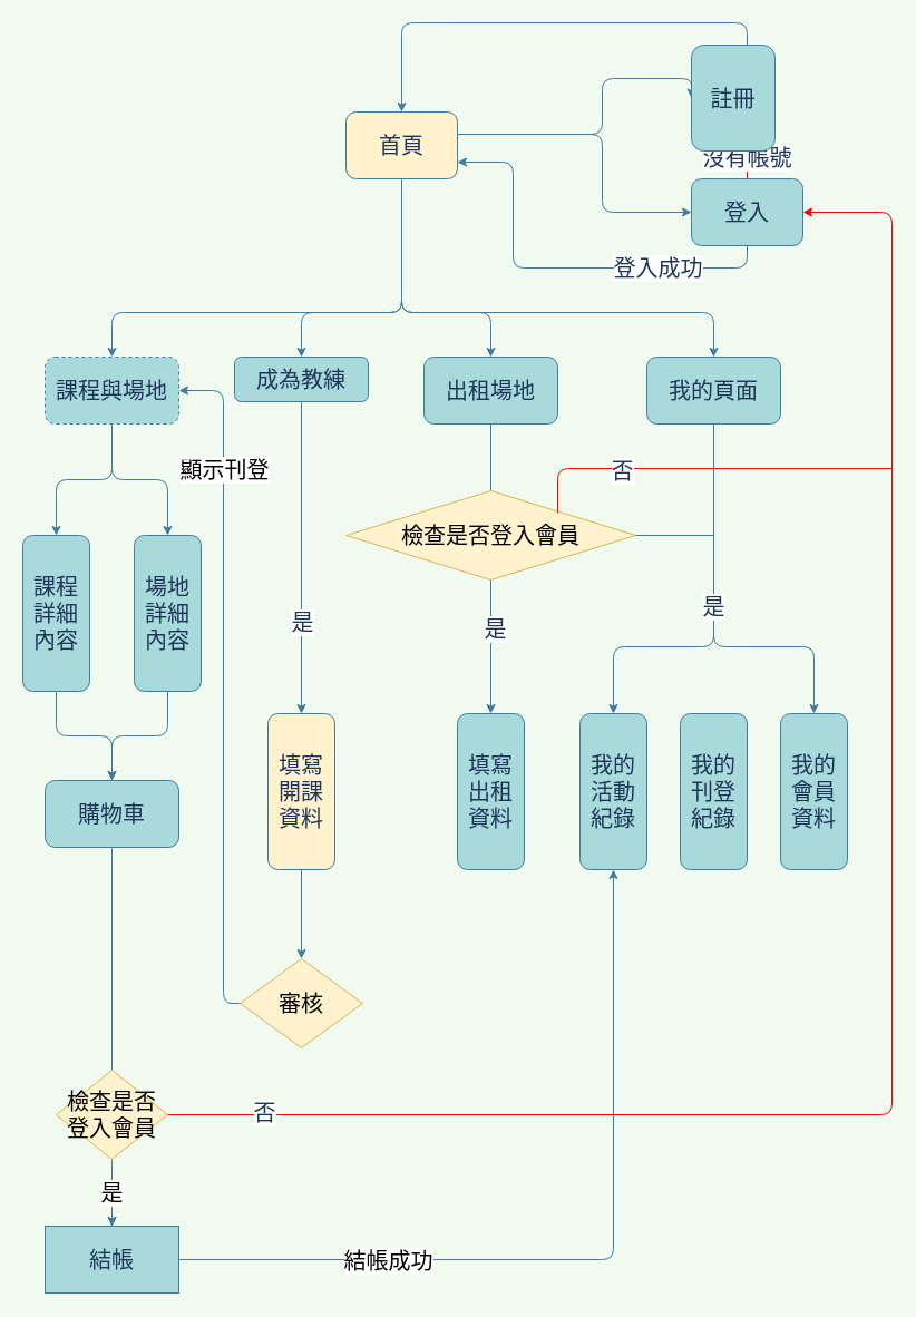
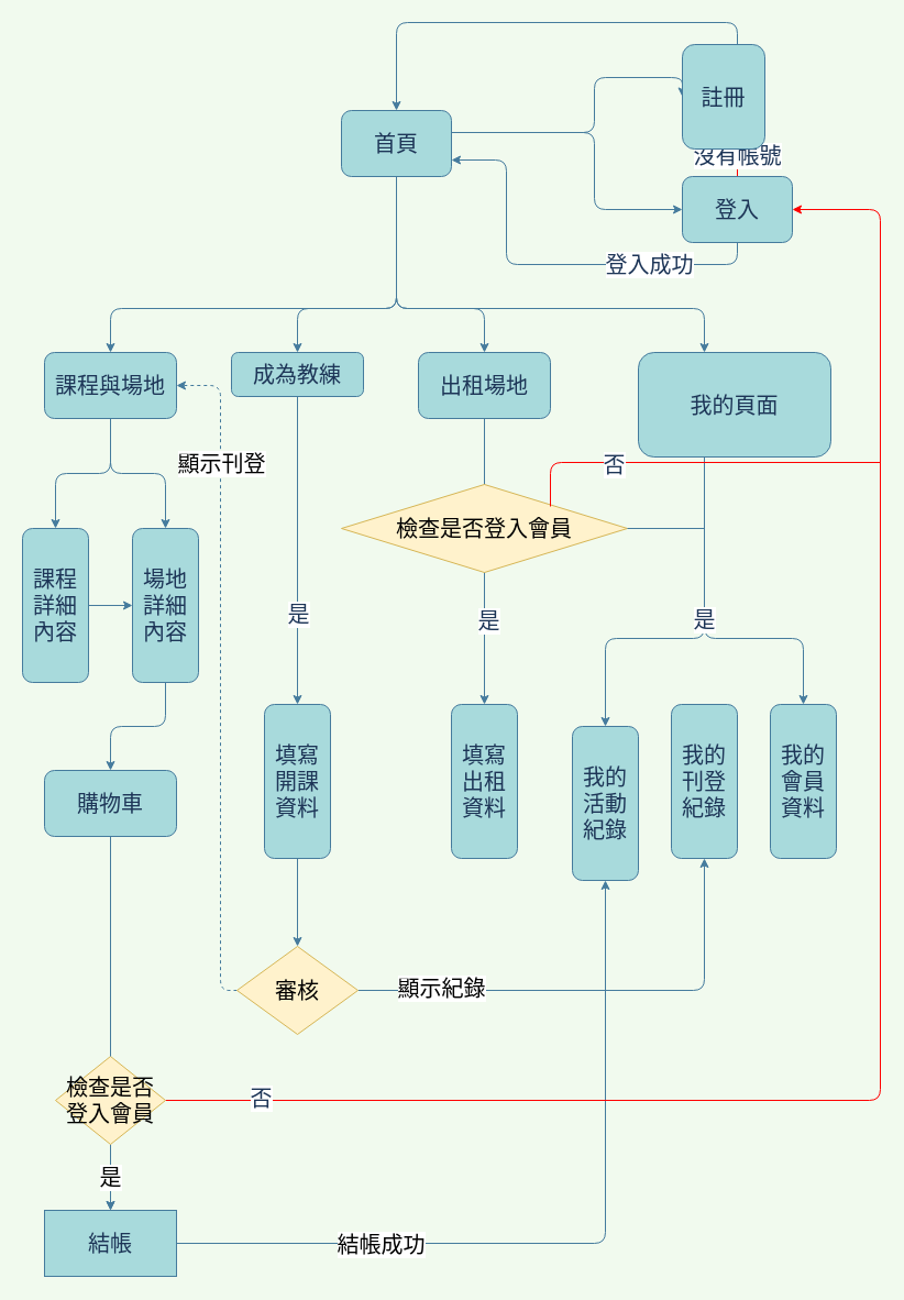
- <mxCell id="8" value="首頁" style="rounded=1;whiteSpace=wrap;html=1;fontSize=20;fontColor=#1D3557;fillColor=#fff2cc;strokeColor=#457B9D;" vertex="1" parent="1"><mxGeometry x="310" y="100" width="100" height="60" as="geometry" /></mxCell>
+ <mxCell id="8" value="首頁" style="rounded=1;whiteSpace=wrap;html=1;fontSize=20;fontColor=#1D3557;fillColor=#A8DADC;strokeColor=#457B9D;" vertex="1" parent="1"><mxGeometry x="310" y="100" width="100" height="60" as="geometry" /></mxCell>
- <mxCell id="16" value="課程與場地" style="rounded=1;whiteSpace=wrap;html=1;fontSize=20;fontColor=#1D3557;fillColor=#A8DADC;strokeColor=#457B9D;dashed=1;" vertex="1" parent="1"><mxGeometry x="40" y="320" width="120" height="60" as="geometry" /></mxCell>
+ <mxCell id="16" value="課程與場地" style="rounded=1;whiteSpace=wrap;html=1;fontSize=20;fontColor=#1D3557;fillColor=#A8DADC;strokeColor=#457B9D;" vertex="1" parent="1"><mxGeometry x="40" y="320" width="120" height="60" as="geometry" /></mxCell>
- <mxCell id="26" value="我的頁面" style="rounded=1;whiteSpace=wrap;html=1;fontSize=20;fontColor=#1D3557;fillColor=#A8DADC;strokeColor=#457B9D;" vertex="1" parent="1"><mxGeometry x="580" y="320" width="120" height="60" as="geometry" /></mxCell>
+ <mxCell id="26" value="我的頁面" style="rounded=1;whiteSpace=wrap;html=1;fontSize=20;fontColor=#1D3557;fillColor=#A8DADC;strokeColor=#457B9D;" vertex="1" parent="1"><mxGeometry x="580" y="320" width="175" height="95" as="geometry" /></mxCell>
- <mxCell id="27" style="edgeStyle=orthogonalEdgeStyle;curved=0;rounded=1;sketch=0;orthogonalLoop=1;jettySize=auto;html=1;entryX=0.5;entryY=0;entryDx=0;entryDy=0;fontSize=20;fontColor=#1D3557;strokeColor=#457B9D;fillColor=#A8DADC;" edge="1" parent="1" source="28" target="39"><mxGeometry relative="1" as="geometry" /></mxCell>
+ <mxCell id="27" style="edgeStyle=orthogonalEdgeStyle;curved=0;rounded=1;sketch=0;orthogonalLoop=1;jettySize=auto;html=1;fontSize=20;fontColor=#1D3557;strokeColor=#457B9D;fillColor=#A8DADC;" edge="1" parent="1" source="28" target="30"><mxGeometry relative="1" as="geometry" /></mxCell>
- <mxCell id="52" style="edgeStyle=orthogonalEdgeStyle;curved=0;rounded=1;sketch=0;orthogonalLoop=1;jettySize=auto;html=1;fontSize=20;fontColor=#000000;strokeColor=#457B9D;fillColor=#A8DADC;entryX=1;entryY=0.5;entryDx=0;entryDy=0;" edge="1" parent="1" source="56" target="16"><mxGeometry relative="1" as="geometry"><mxPoint x="200" y="580" as="targetPoint" /><Array as="points"><mxPoint x="200" y="900" /><mxPoint x="200" y="350" /></Array></mxGeometry></mxCell>
+ <mxCell id="52" style="edgeStyle=orthogonalEdgeStyle;curved=0;rounded=1;sketch=0;orthogonalLoop=1;jettySize=auto;html=1;fontSize=20;fontColor=#000000;strokeColor=#457B9D;fillColor=#A8DADC;entryX=1;entryY=0.5;entryDx=0;entryDy=0;dashed=1;" edge="1" parent="1" source="56" target="16"><mxGeometry relative="1" as="geometry"><mxPoint x="200" y="580" as="targetPoint" /><Array as="points"><mxPoint x="200" y="900" /><mxPoint x="200" y="350" /></Array></mxGeometry></mxCell>
- <mxCell id="32" value="填寫開課資料" style="rounded=1;whiteSpace=wrap;html=1;labelBackgroundColor=none;labelBorderColor=none;fontSize=20;fontColor=#1D3557;fillColor=#fff2cc;strokeColor=#457B9D;" vertex="1" parent="1"><mxGeometry x="240" y="640" width="60" height="140" as="geometry" /></mxCell>
+ <mxCell id="32" value="填寫開課資料" style="rounded=1;whiteSpace=wrap;html=1;labelBackgroundColor=none;labelBorderColor=none;fontSize=20;fontColor=#1D3557;fillColor=#A8DADC;strokeColor=#457B9D;" vertex="1" parent="1"><mxGeometry x="240" y="640" width="60" height="140" as="geometry" /></mxCell>
- <mxCell id="34" value="我的活動紀錄" style="rounded=1;whiteSpace=wrap;html=1;labelBackgroundColor=none;labelBorderColor=none;fontSize=20;fontColor=#1D3557;fillColor=#A8DADC;strokeColor=#457B9D;" vertex="1" parent="1"><mxGeometry x="520" y="640" width="60" height="140" as="geometry" /></mxCell>
+ <mxCell id="34" value="我的活動紀錄" style="rounded=1;whiteSpace=wrap;html=1;labelBackgroundColor=none;labelBorderColor=none;fontSize=20;fontColor=#1D3557;fillColor=#A8DADC;strokeColor=#457B9D;" vertex="1" parent="1"><mxGeometry x="520" y="660" width="60" height="140" as="geometry" /></mxCell>
+ <mxCell id="54" style="edgeStyle=orthogonalEdgeStyle;curved=0;rounded=1;sketch=0;orthogonalLoop=1;jettySize=auto;html=1;entryX=0.5;entryY=1;entryDx=0;entryDy=0;fontSize=20;fontColor=#000000;strokeColor=#457B9D;fillColor=#A8DADC;" edge="1" parent="1" source="56" target="35"><mxGeometry relative="1" as="geometry" /></mxCell>
+ <mxCell id="55" value="顯示紀錄" style="edgeLabel;html=1;align=center;verticalAlign=middle;resizable=0;points=[];fontSize=20;fontColor=#000000;" vertex="1" connectable="0" parent="54"><mxGeometry x="-0.655" y="3" relative="1" as="geometry"><mxPoint as="offset" /></mxGeometry></mxCell>
